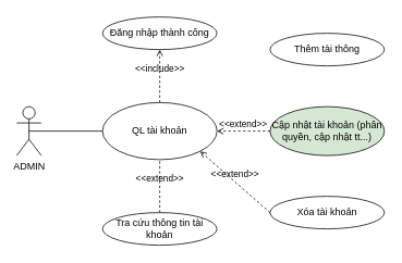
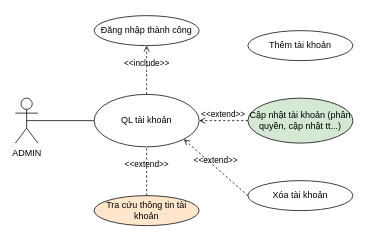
- <mxCell id="5" value="Thêm tài thông" style="ellipse;whiteSpace=wrap;html=1;" vertex="1" parent="1"><mxGeometry x="330" y="40" width="140" height="40" as="geometry" /></mxCell>
+ <mxCell id="5" value="Thêm tài khoản" style="ellipse;whiteSpace=wrap;html=1;" vertex="1" parent="1"><mxGeometry x="330" y="40" width="140" height="40" as="geometry" /></mxCell>
- <mxCell id="12" value="Tra cứu thông tin tài khoản" style="ellipse;whiteSpace=wrap;html=1;" vertex="1" parent="1"><mxGeometry x="125" y="260" width="140" height="40" as="geometry" /></mxCell>
+ <mxCell id="12" value="Tra cứu thông tin tài khoản" style="ellipse;whiteSpace=wrap;html=1;fillColor=#ffe6cc;" vertex="1" parent="1"><mxGeometry x="125" y="260" width="140" height="40" as="geometry" /></mxCell>
